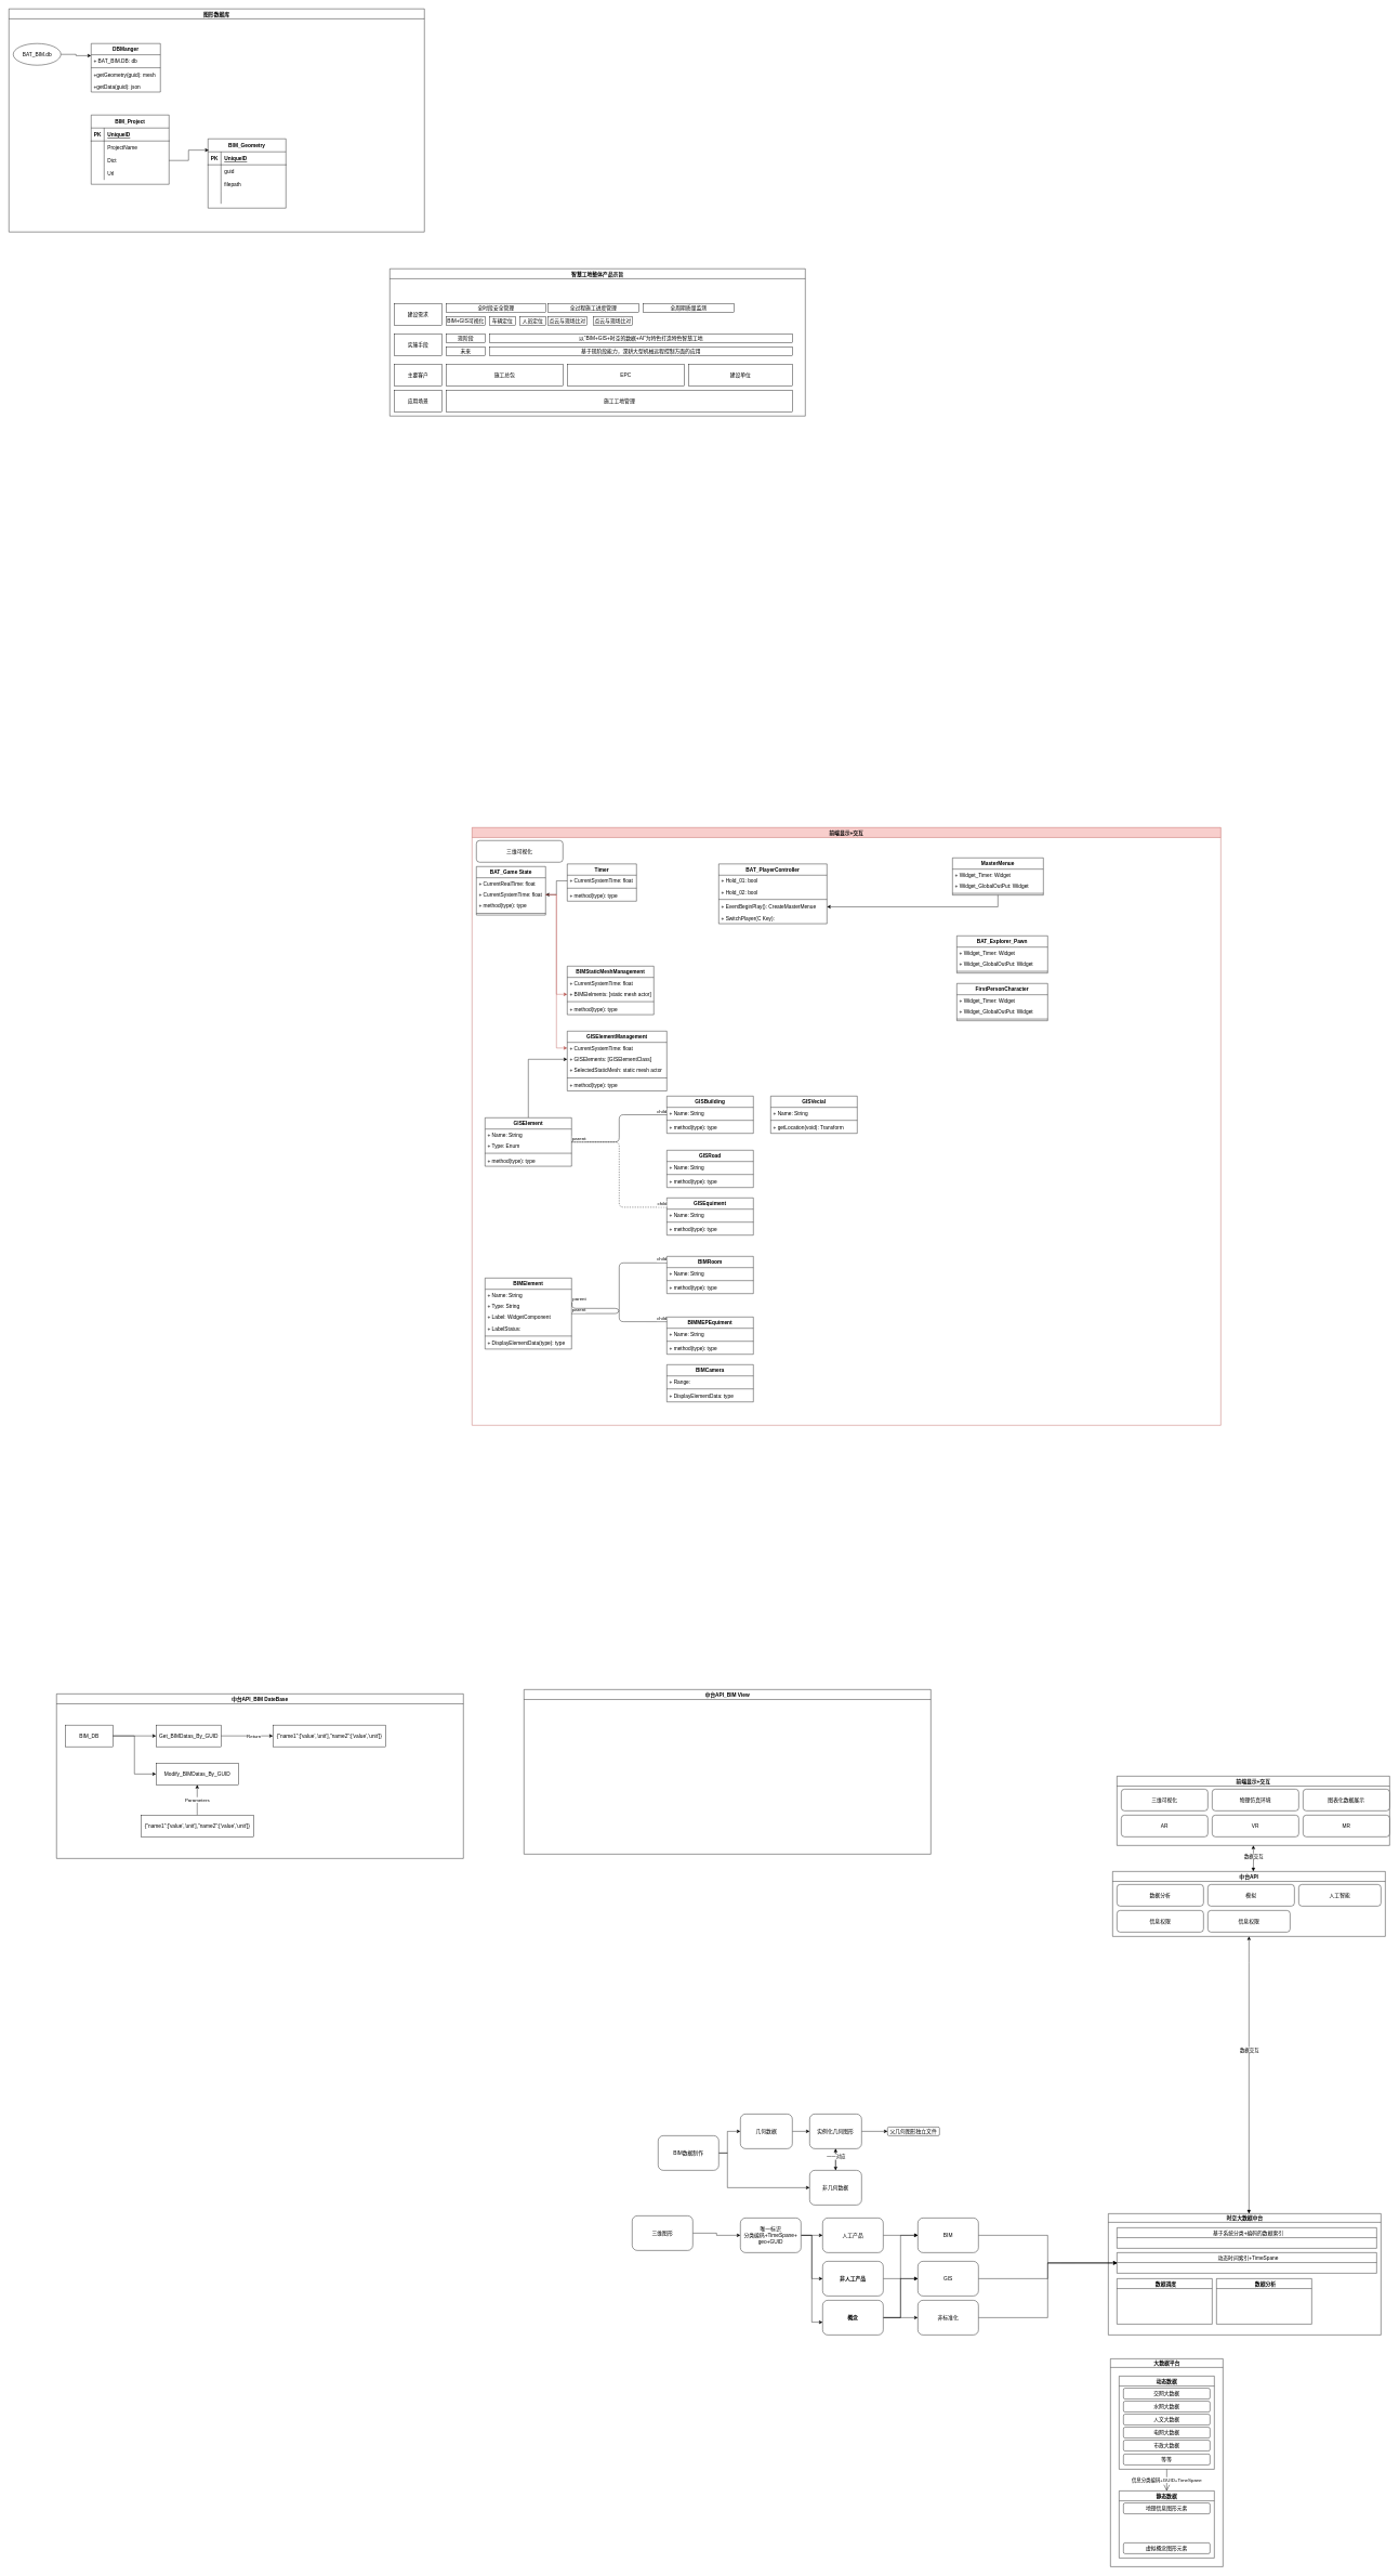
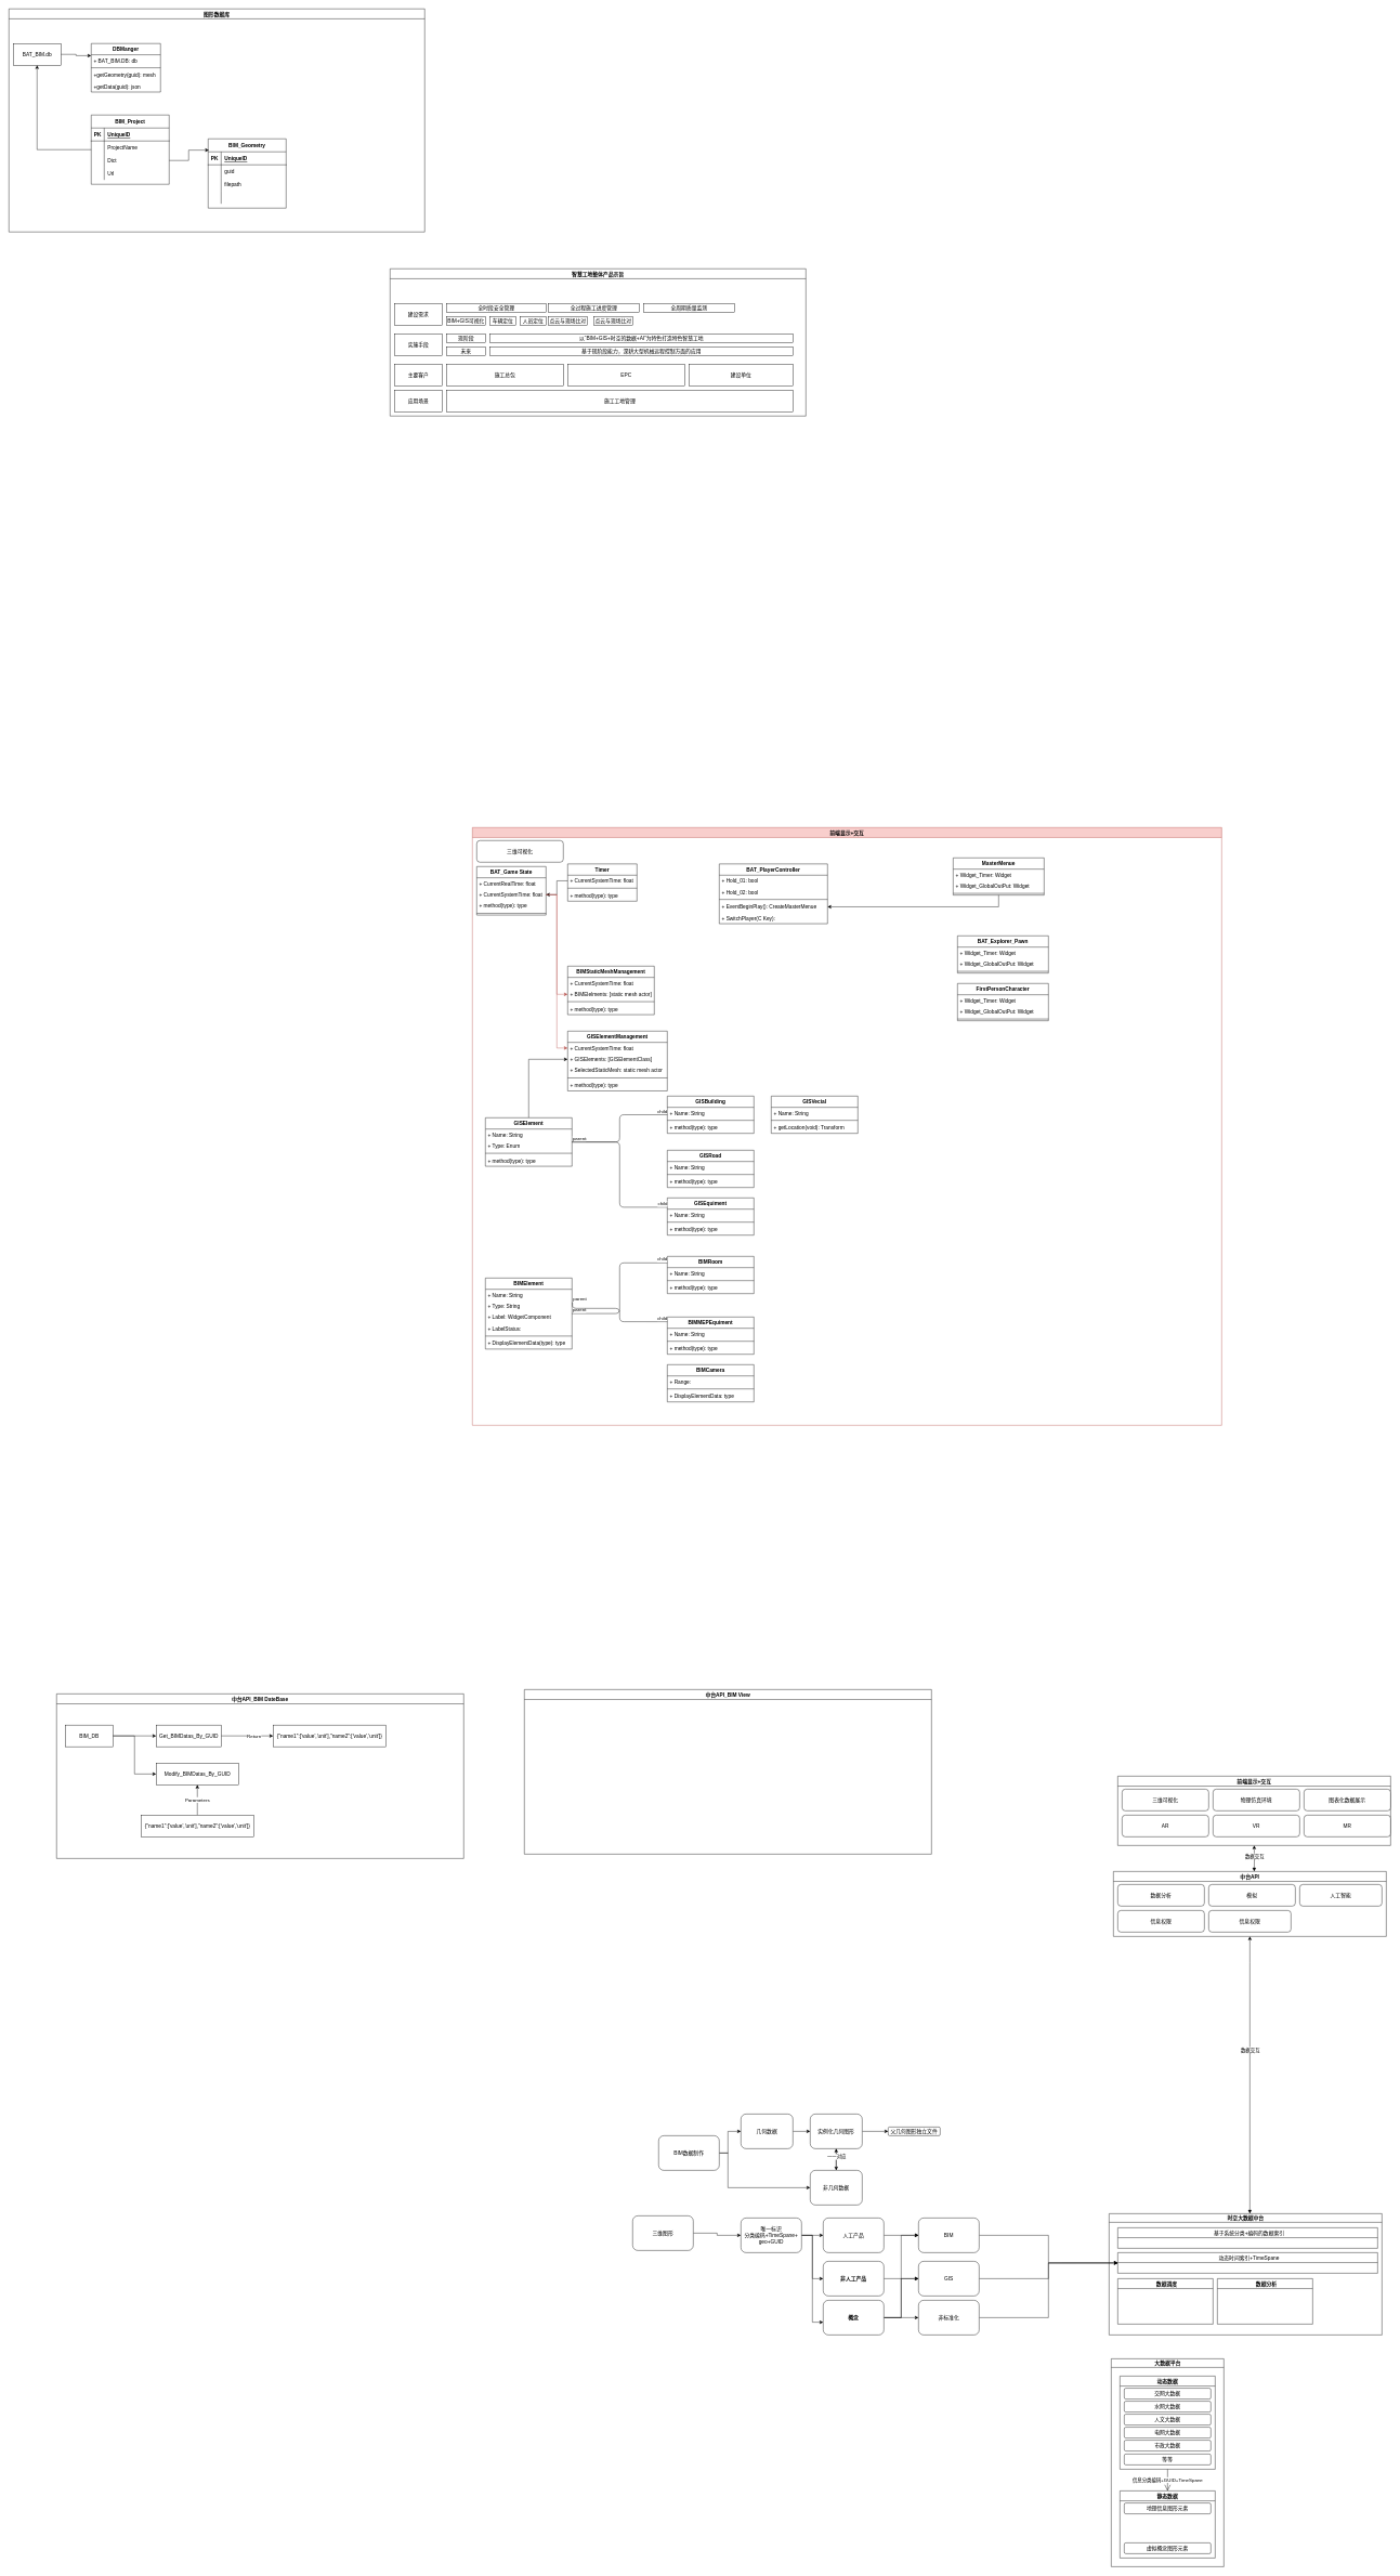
- <mxCell id="200" value="BAT_BIM.db" style="ellipse;html=1;" parent="198" vertex="1"><mxGeometry x="10" y="80" width="110" height="50" as="geometry" /></mxCell>
+ <mxCell id="200" value="BAT_BIM.db" style="html=1;" parent="198" vertex="1"><mxGeometry x="10" y="80" width="110" height="50" as="geometry" /></mxCell>
+ <mxCell id="206" style="edgeStyle=orthogonalEdgeStyle;rounded=0;orthogonalLoop=1;jettySize=auto;html=1;" parent="198" source="207" target="200" edge="1"><mxGeometry relative="1" as="geometry" /></mxCell>
- <mxCell id="73" value="" style="endArrow=none;html=1;edgeStyle=orthogonalEdgeStyle;entryX=0;entryY=0.25;entryDx=0;entryDy=0;dashed=1;" parent="27" source="53" target="69" edge="1"><mxGeometry relative="1" as="geometry"><mxPoint x="240" y="723" as="sourcePoint" /><mxPoint x="430" y="773" as="targetPoint" /></mxGeometry></mxCell>
+ <mxCell id="73" value="" style="endArrow=none;html=1;edgeStyle=orthogonalEdgeStyle;entryX=0;entryY=0.25;entryDx=0;entryDy=0;" parent="27" source="53" target="69" edge="1"><mxGeometry relative="1" as="geometry"><mxPoint x="240" y="723" as="sourcePoint" /><mxPoint x="430" y="773" as="targetPoint" /></mxGeometry></mxCell>
